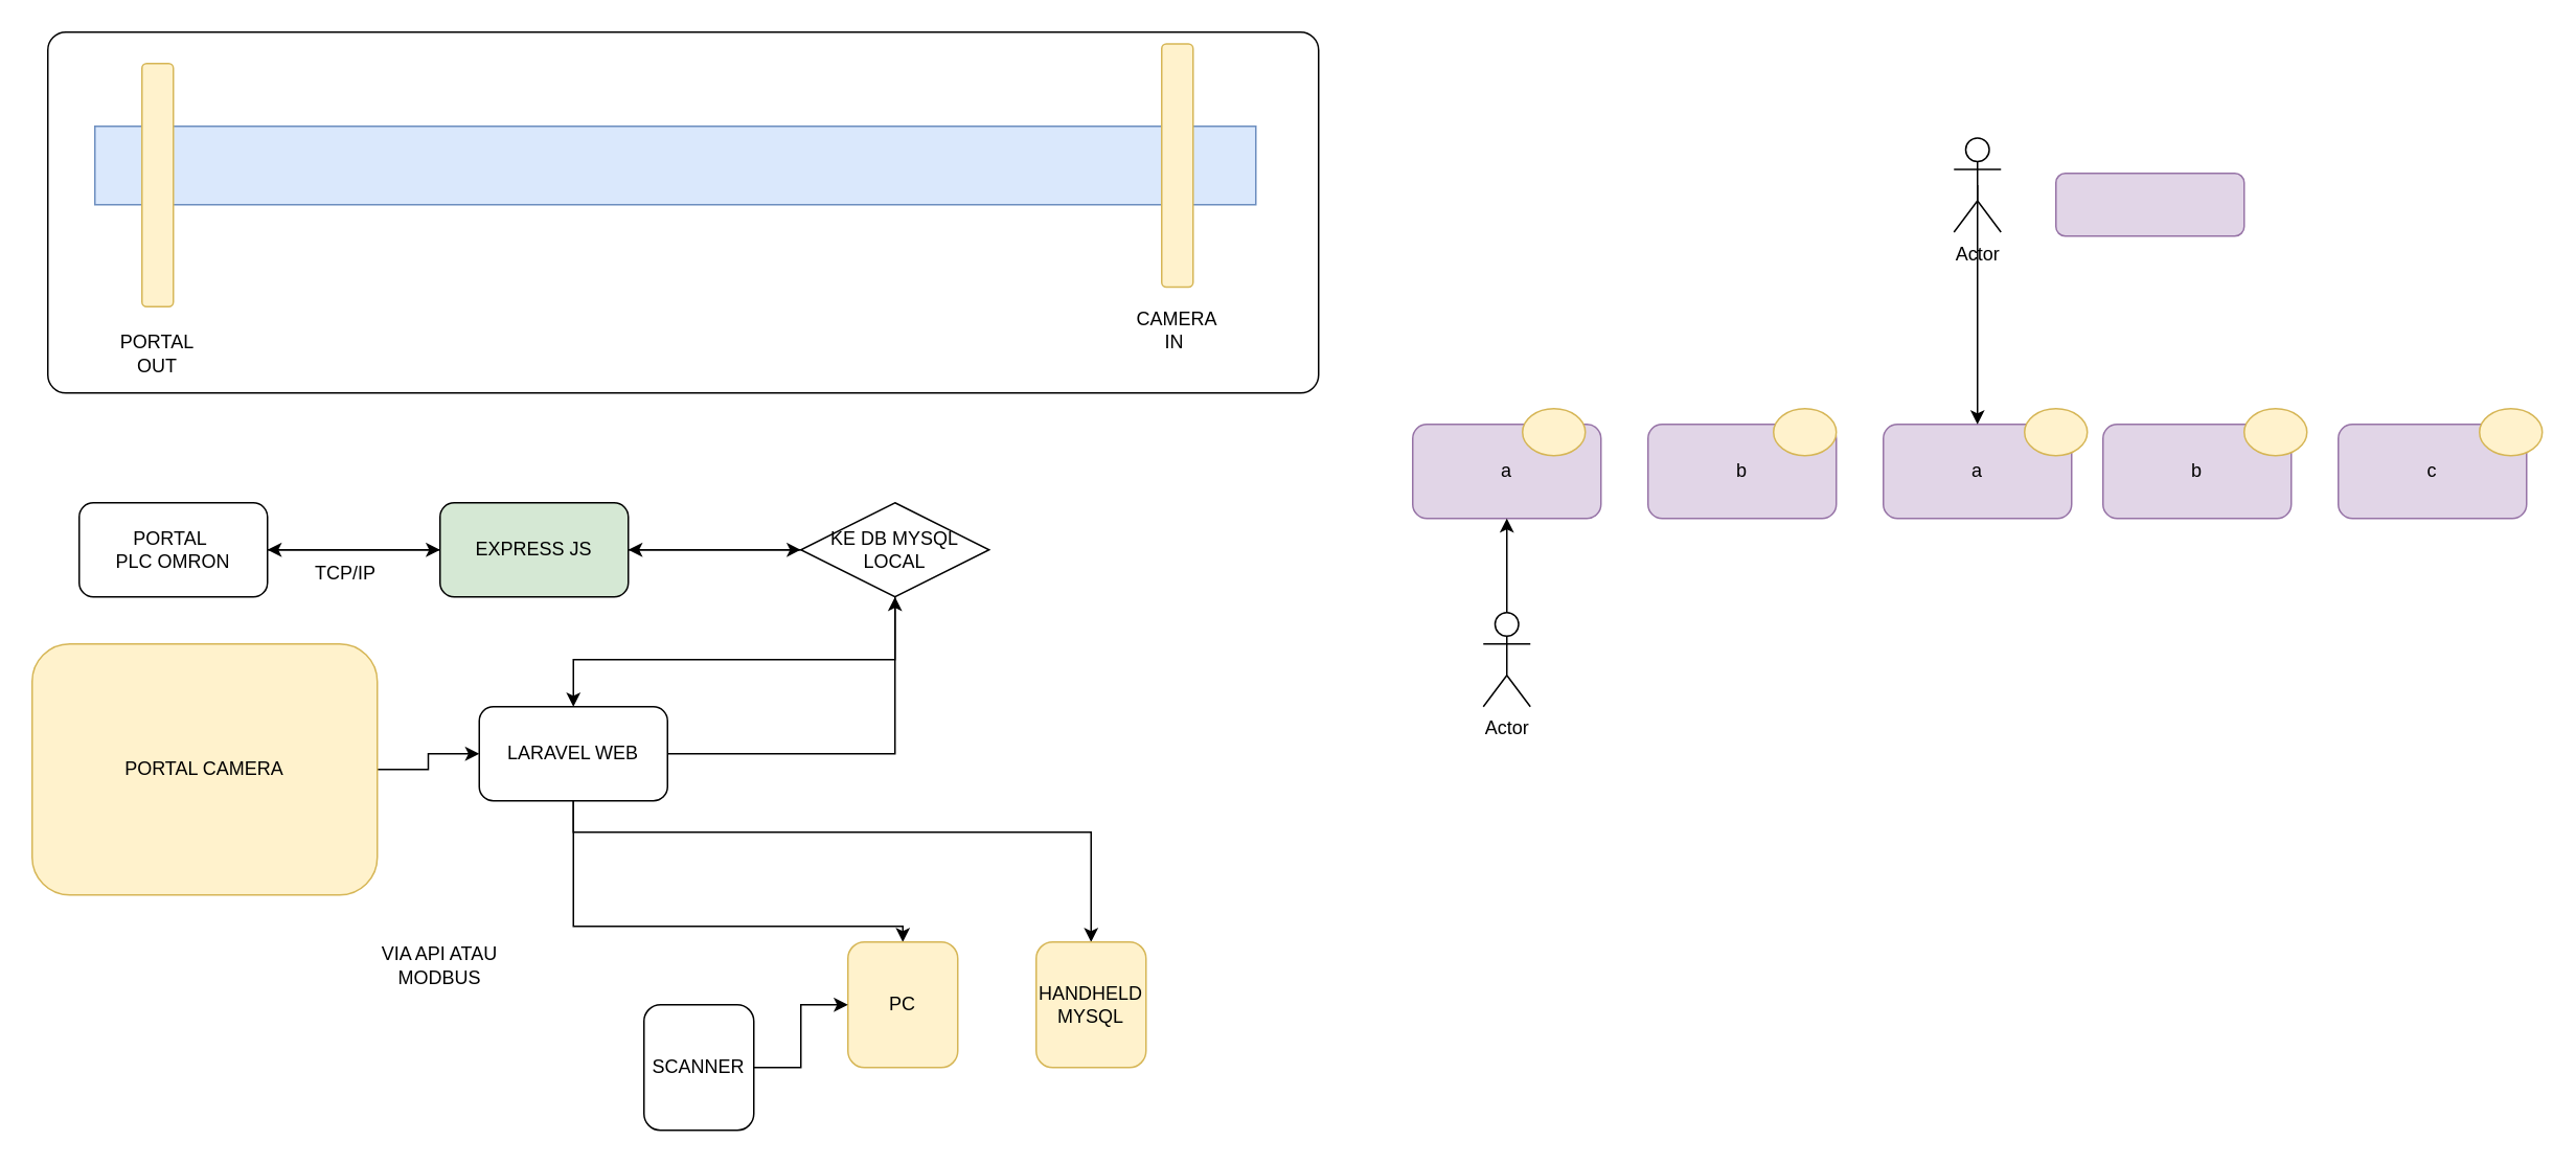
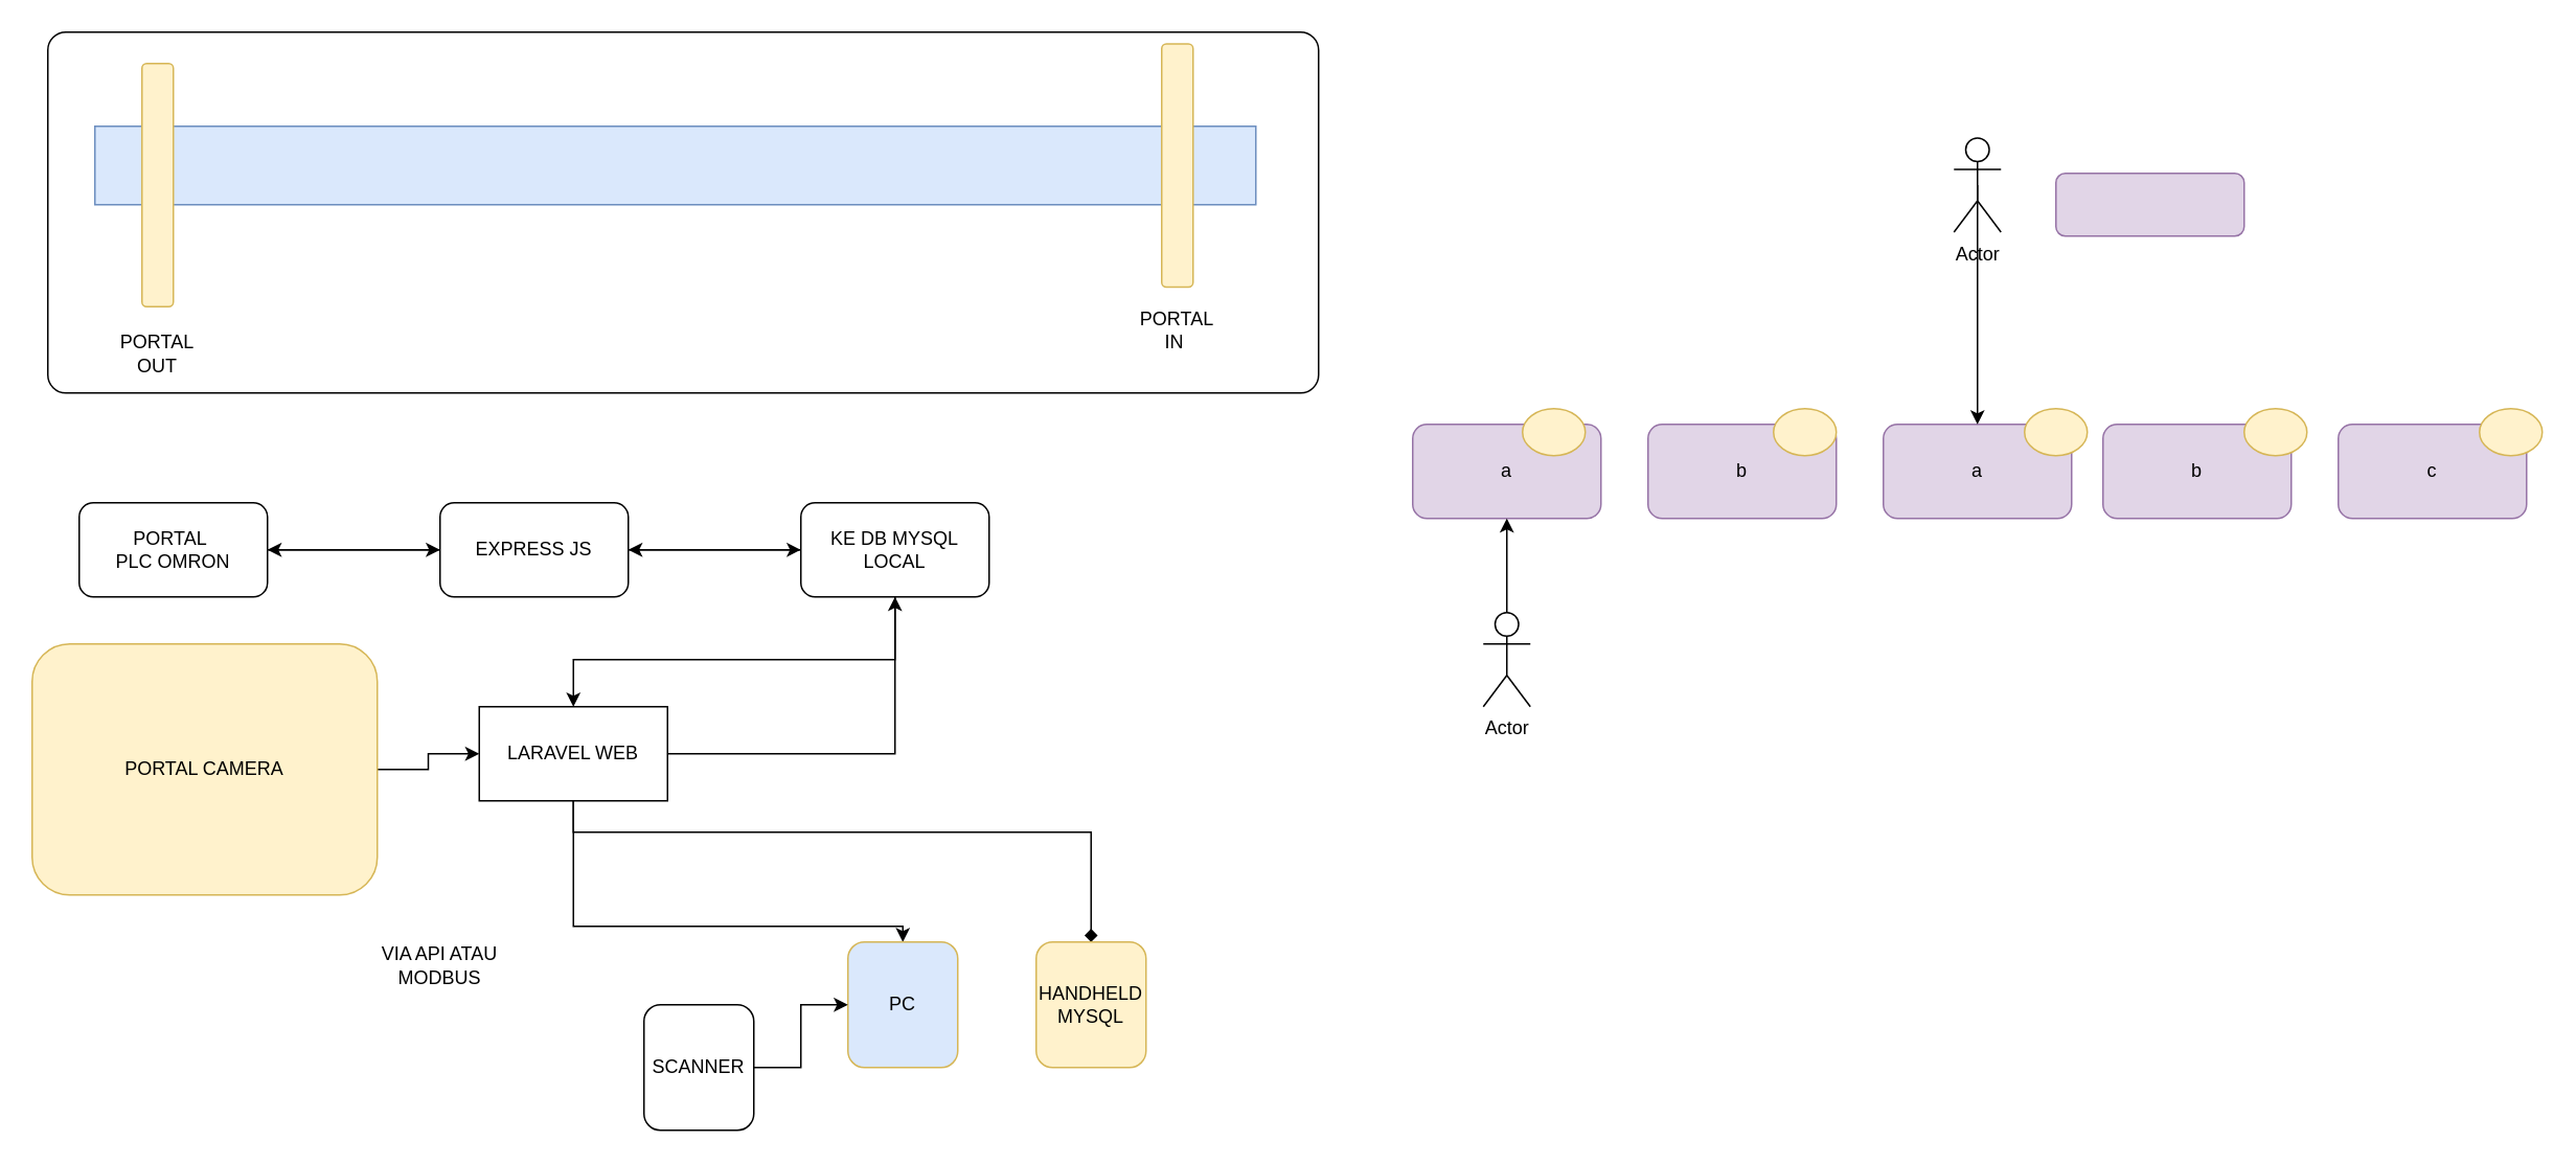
- <mxCell id="6" value="CAMERA IN&amp;nbsp;" style="text;html=1;align=center;verticalAlign=middle;whiteSpace=wrap;rounded=0;" vertex="1" parent="1"><mxGeometry x="720" y="195" width="60" height="30" as="geometry" /></mxCell>
+ <mxCell id="6" value="PORTAL IN&amp;nbsp;" style="text;html=1;align=center;verticalAlign=middle;whiteSpace=wrap;rounded=0;" vertex="1" parent="1"><mxGeometry x="720" y="195" width="60" height="30" as="geometry" /></mxCell>
- <mxCell id="12" value="EXPRESS JS" style="rounded=1;whiteSpace=wrap;html=1;fillColor=#d5e8d4;" vertex="1" parent="1"><mxGeometry x="280" y="320" width="120" height="60" as="geometry" /></mxCell>
+ <mxCell id="12" value="EXPRESS JS" style="rounded=1;whiteSpace=wrap;html=1;" vertex="1" parent="1"><mxGeometry x="280" y="320" width="120" height="60" as="geometry" /></mxCell>
- <mxCell id="16" value="KE DB MYSQL LOCAL" style="rhombus;whiteSpace=wrap;html=1;" vertex="1" parent="1"><mxGeometry x="510" y="320" width="120" height="60" as="geometry" /></mxCell>
+ <mxCell id="16" value="KE DB MYSQL LOCAL" style="rounded=1;whiteSpace=wrap;html=1;" vertex="1" parent="1"><mxGeometry x="510" y="320" width="120" height="60" as="geometry" /></mxCell>
- <mxCell id="13" value="TCP/IP" style="text;html=1;align=center;verticalAlign=middle;whiteSpace=wrap;rounded=0;" vertex="1" parent="1"><mxGeometry x="190" y="350" width="60" height="30" as="geometry" /></mxCell>
- <mxCell id="20" value="LARAVEL WEB" style="rounded=1;whiteSpace=wrap;html=1;" vertex="1" parent="1"><mxGeometry x="305" y="450" width="120" height="60" as="geometry" /></mxCell>
+ <mxCell id="20" value="LARAVEL WEB" style="whiteSpace=wrap;html=1;rounded=0;" vertex="1" parent="1"><mxGeometry x="305" y="450" width="120" height="60" as="geometry" /></mxCell>
- <mxCell id="19" style="edgeStyle=orthogonalEdgeStyle;rounded=0;orthogonalLoop=1;jettySize=auto;html=1;" edge="1" parent="1" source="20" target="24"><mxGeometry relative="1" as="geometry"><Array as="points"><mxPoint x="365" y="530" /><mxPoint x="695" y="530" /></Array></mxGeometry></mxCell>
+ <mxCell id="19" style="edgeStyle=orthogonalEdgeStyle;rounded=0;orthogonalLoop=1;jettySize=auto;html=1;endArrow=diamond;" edge="1" parent="1" source="20" target="24"><mxGeometry relative="1" as="geometry"><Array as="points"><mxPoint x="365" y="530" /><mxPoint x="695" y="530" /></Array></mxGeometry></mxCell>
- <mxCell id="21" value="PC" style="rounded=1;whiteSpace=wrap;html=1;fillColor=#fff2cc;strokeColor=#d6b656;" vertex="1" parent="1"><mxGeometry x="540" y="600" width="70" height="80" as="geometry" /></mxCell>
+ <mxCell id="21" value="PC" style="rounded=1;whiteSpace=wrap;html=1;fillColor=#dae8fc;strokeColor=#d6b656;" vertex="1" parent="1"><mxGeometry x="540" y="600" width="70" height="80" as="geometry" /></mxCell>
